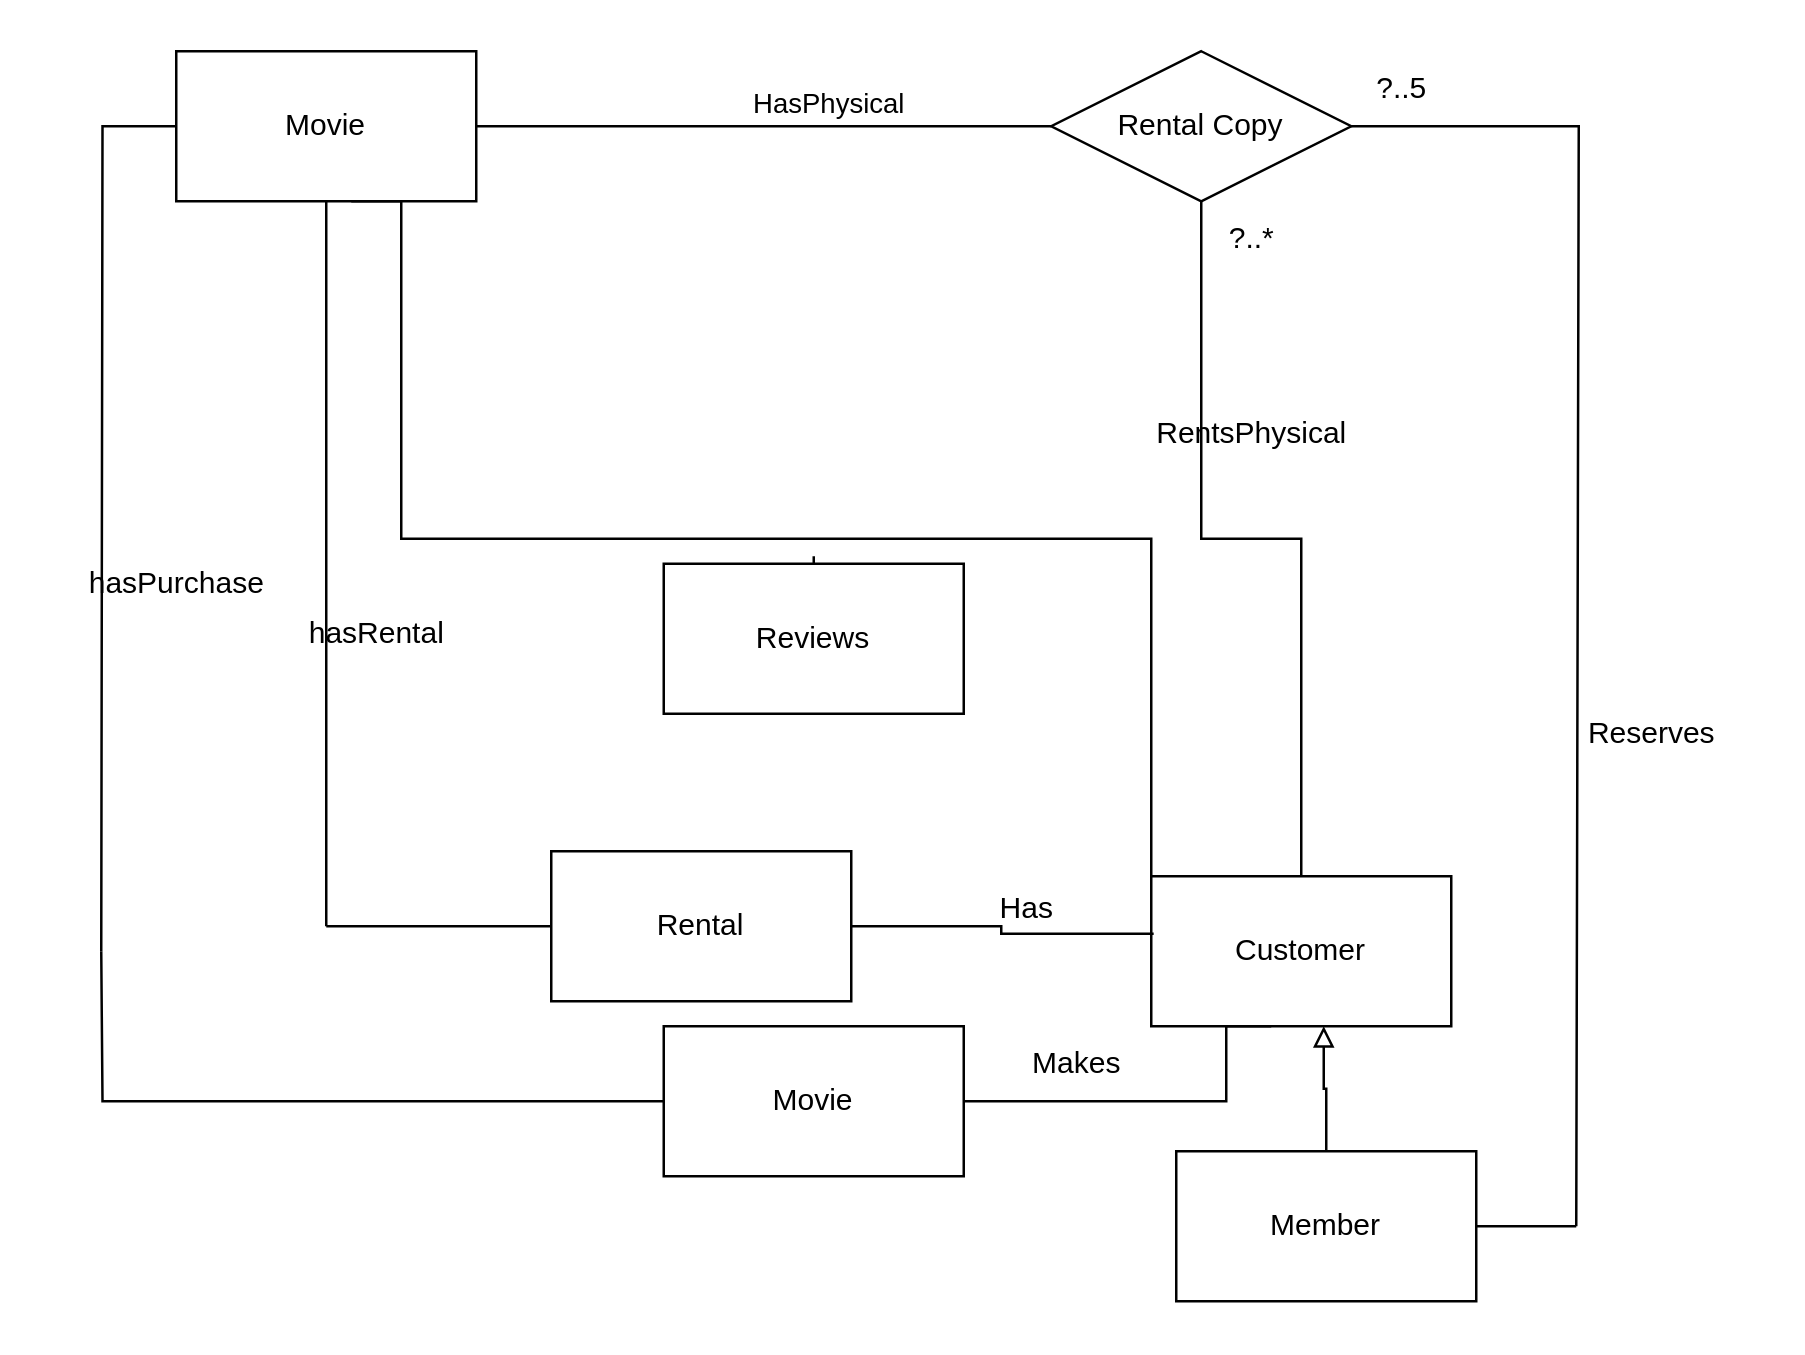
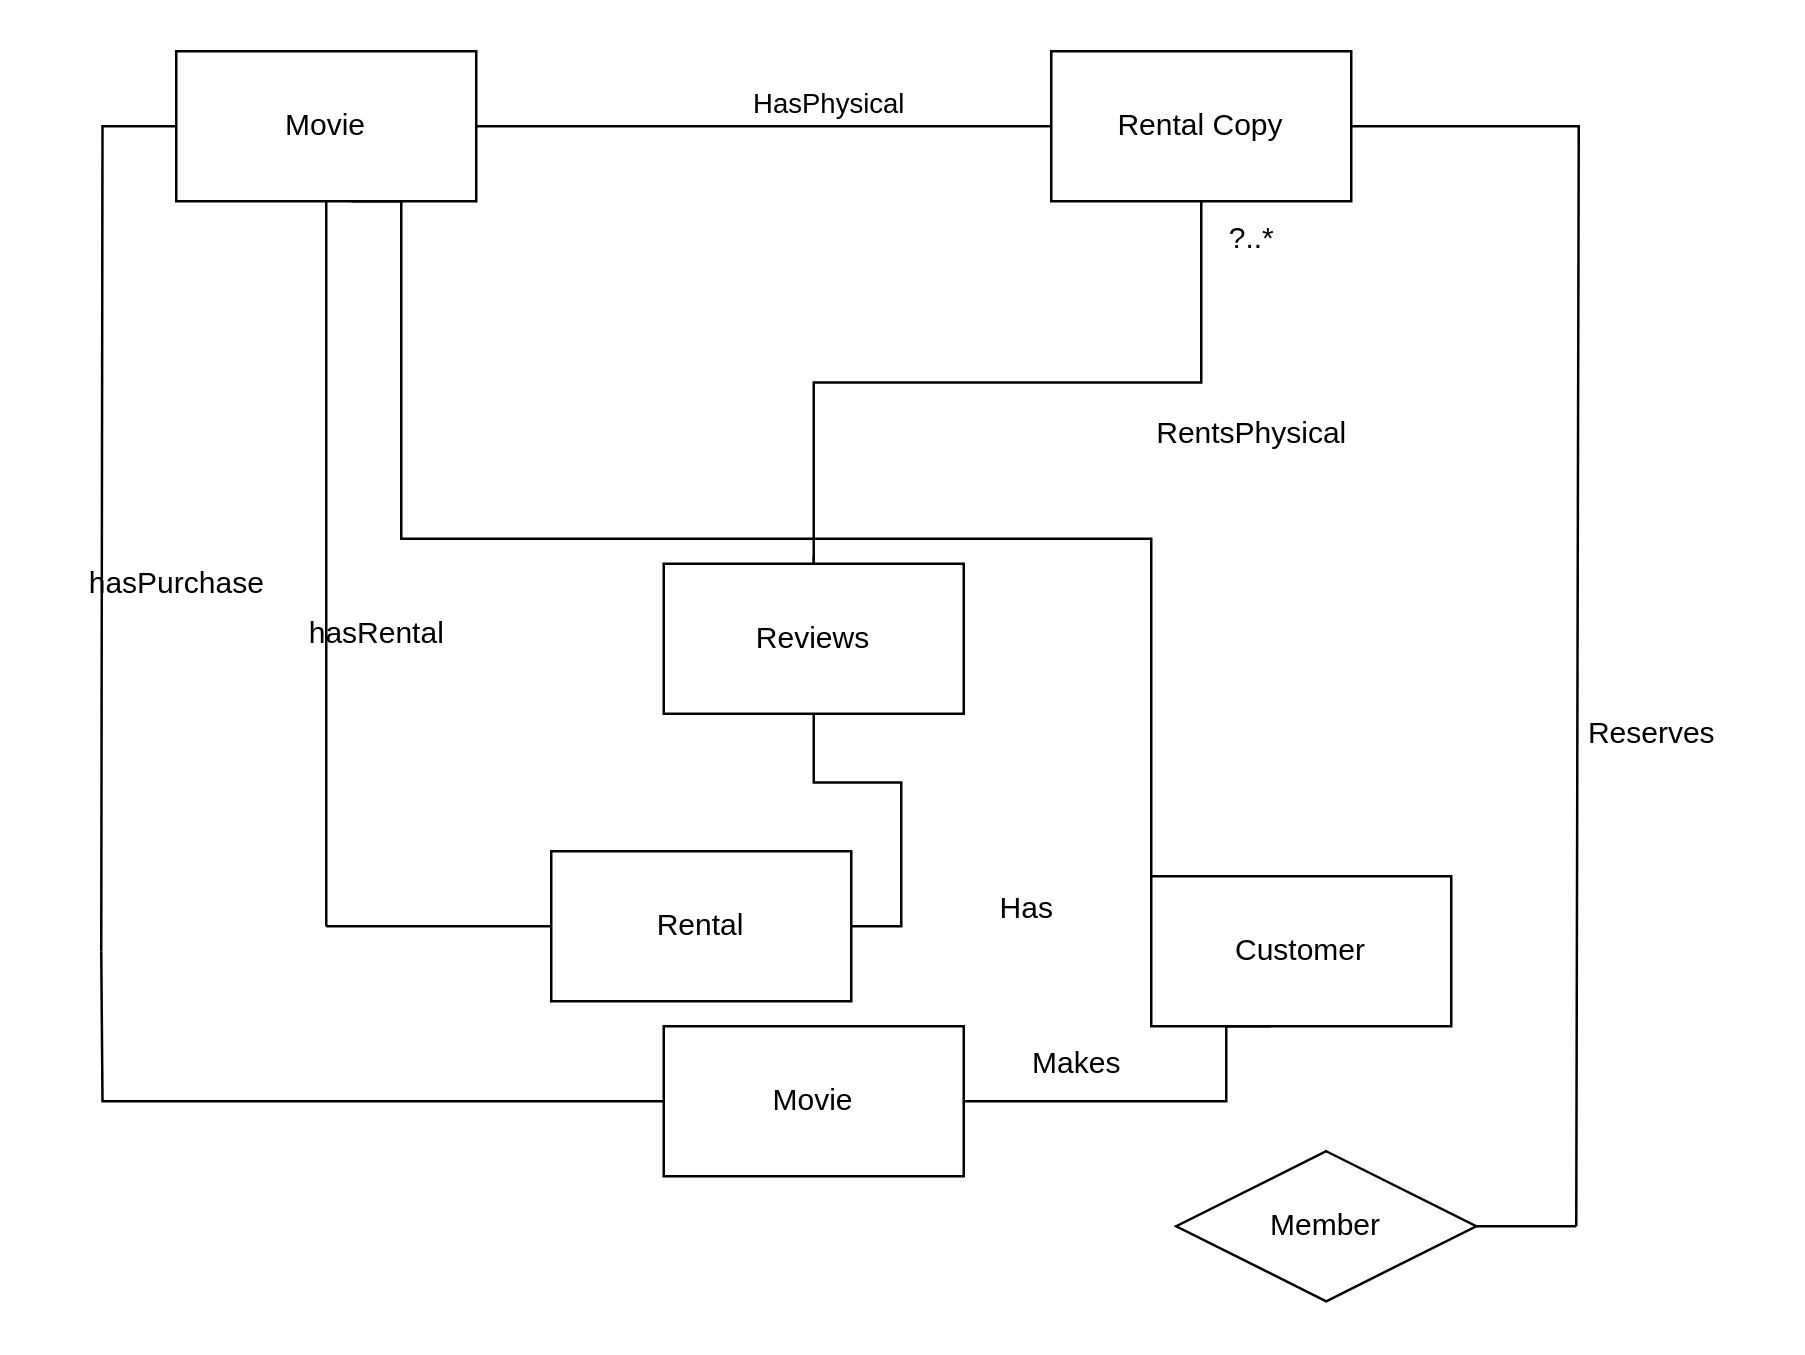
- <mxCell id="29" value="?..5" style="text;html=1;align=center;verticalAlign=middle;resizable=0;points=[];autosize=1;strokeColor=none;fillColor=none;" vertex="1" parent="1"><mxGeometry x="540" y="20" width="40" height="30" as="geometry" /></mxCell>
- <mxCell id="10" value="Rental Copy" style="rhombus;whiteSpace=wrap;html=1;" parent="1" vertex="1"><mxGeometry x="420" y="20" width="120" height="60" as="geometry" /></mxCell>
+ <mxCell id="10" value="Rental Copy" style="rounded=0;whiteSpace=wrap;html=1;" parent="1" vertex="1"><mxGeometry x="420" y="20" width="120" height="60" as="geometry" /></mxCell>
- <mxCell id="9" style="edgeStyle=orthogonalEdgeStyle;rounded=0;orthogonalLoop=1;jettySize=auto;html=1;exitX=0.5;exitY=1;exitDx=0;exitDy=0;entryX=0.5;entryY=0;entryDx=0;entryDy=0;endArrow=none;endFill=0;" edge="1" parent="1" source="10" target="13"><mxGeometry relative="1" as="geometry" /></mxCell>
+ <mxCell id="9" style="edgeStyle=orthogonalEdgeStyle;rounded=0;orthogonalLoop=1;jettySize=auto;html=1;exitX=0.5;exitY=1;exitDx=0;exitDy=0;endArrow=none;endFill=0;" edge="1" parent="1" source="10" target="12"><mxGeometry relative="1" as="geometry" /></mxCell>
- <mxCell id="20" style="edgeStyle=orthogonalEdgeStyle;rounded=0;orthogonalLoop=1;jettySize=auto;html=1;exitX=1;exitY=0.5;exitDx=0;exitDy=0;entryX=0.008;entryY=0.383;entryDx=0;entryDy=0;entryPerimeter=0;endArrow=none;endFill=0;" edge="1" parent="1" source="18" target="13"><mxGeometry relative="1" as="geometry" /></mxCell>
+ <mxCell id="20" style="edgeStyle=orthogonalEdgeStyle;rounded=0;orthogonalLoop=1;jettySize=auto;html=1;exitX=1;exitY=0.5;exitDx=0;exitDy=0;endArrow=none;endFill=0;" edge="1" parent="1" source="18" target="12"><mxGeometry relative="1" as="geometry" /></mxCell>
- <mxCell id="26" style="edgeStyle=orthogonalEdgeStyle;rounded=0;orthogonalLoop=1;jettySize=auto;html=1;exitX=0.5;exitY=0;exitDx=0;exitDy=0;entryX=0.575;entryY=1;entryDx=0;entryDy=0;entryPerimeter=0;endArrow=block;endFill=0;" edge="1" parent="1" source="25" target="13"><mxGeometry relative="1" as="geometry" /></mxCell>
- <mxCell id="25" value="Member" style="whiteSpace=wrap;html=1;" vertex="1" parent="1"><mxGeometry x="470" y="460" width="120" height="60" as="geometry" /></mxCell>
+ <mxCell id="25" value="Member" style="rhombus;whiteSpace=wrap;html=1;" vertex="1" parent="1"><mxGeometry x="470" y="460" width="120" height="60" as="geometry" /></mxCell>
